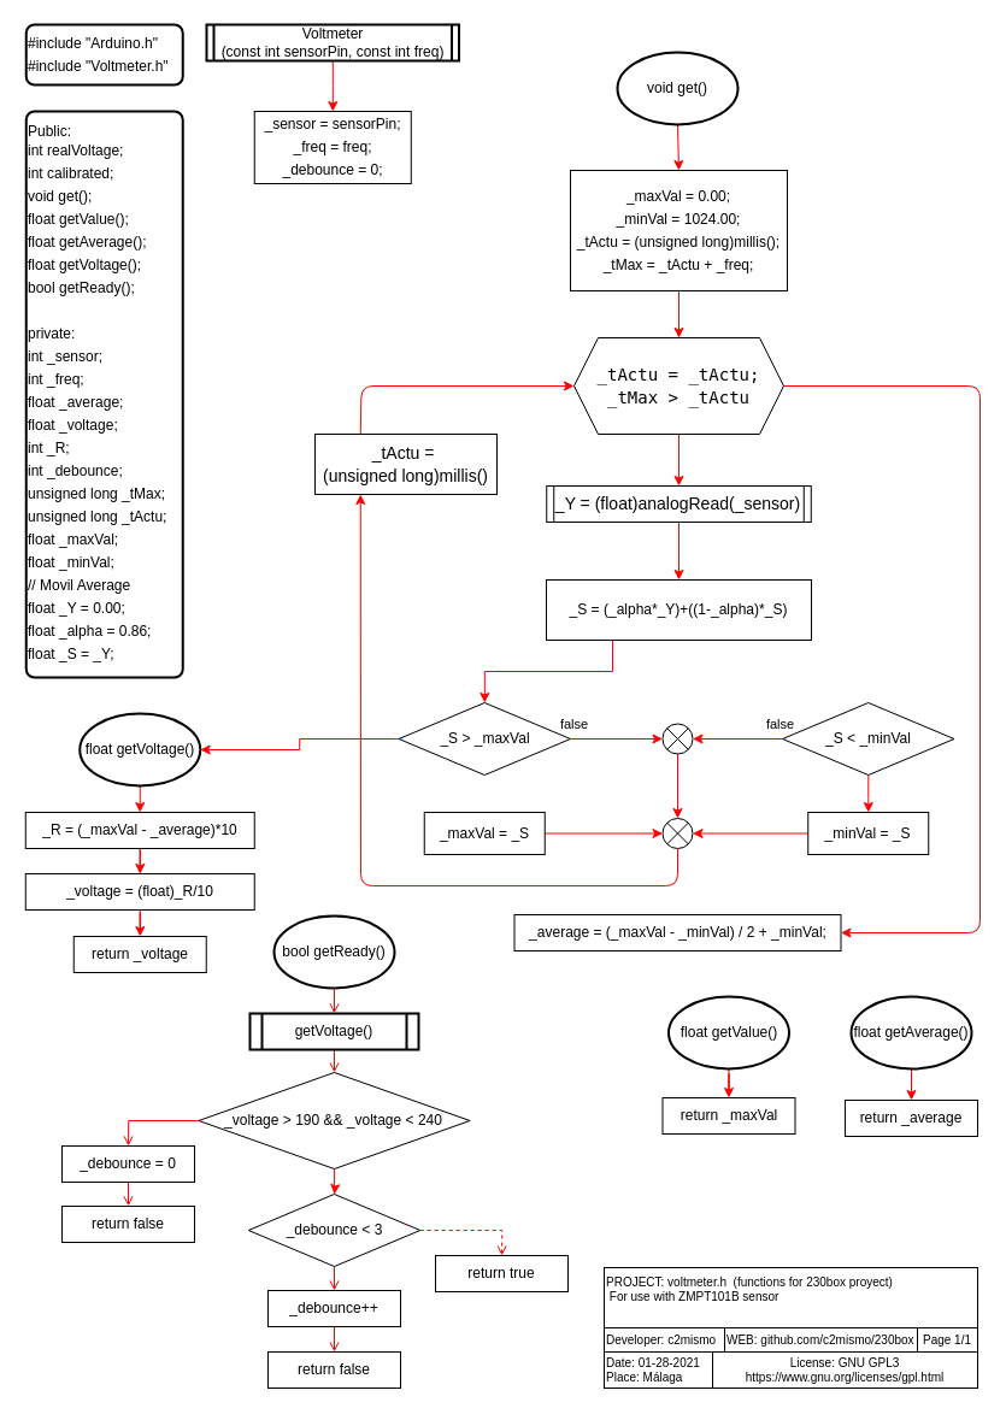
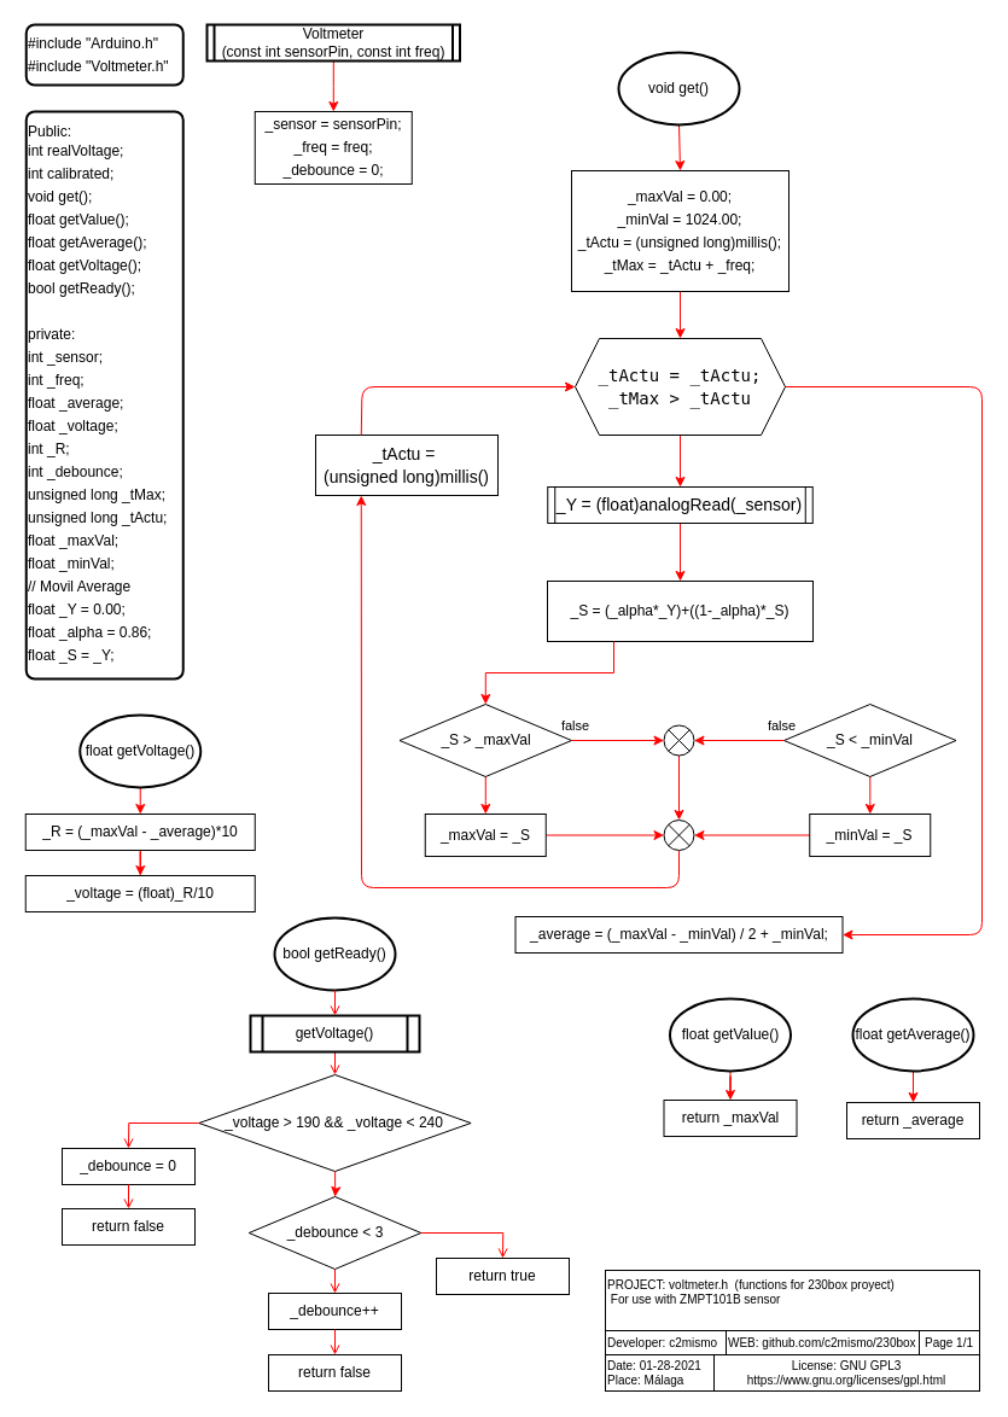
- <mxCell id="19" value="" style="edgeStyle=orthogonalEdgeStyle;rounded=0;orthogonalLoop=1;jettySize=auto;html=1;strokeColor=#FF0000;" parent="1" source="21" target="51" edge="1"><mxGeometry relative="1" as="geometry" /></mxCell>
+ <mxCell id="19" value="" style="edgeStyle=orthogonalEdgeStyle;rounded=0;orthogonalLoop=1;jettySize=auto;html=1;strokeColor=#FF0000;" parent="1" source="21" target="23" edge="1"><mxGeometry relative="1" as="geometry" /></mxCell>
- <mxCell id="46" value="" style="edgeStyle=orthogonalEdgeStyle;rounded=0;orthogonalLoop=1;jettySize=auto;html=1;strokeColor=#FF0000;" parent="1" source="47" target="3" edge="1"><mxGeometry relative="1" as="geometry" /></mxCell>
- <mxCell id="3" value="&lt;div style=&quot;line-height: 19px&quot;&gt;return _voltage&lt;/div&gt;" style="rounded=0;whiteSpace=wrap;html=1;arcSize=14;fontColor=#000000;strokeColor=#000000;strokeWidth=1;fillColor=#FFFFFF;" parent="1" vertex="1"><mxGeometry x="60.75" y="777" width="110" height="30" as="geometry" /></mxCell>
- <mxCell id="65" value="" style="endArrow=open;strokeColor=#FF0000;endFill=1;rounded=0;entryX=0.5;entryY=0;entryDx=0;entryDy=0;exitX=1;exitY=0.5;exitDx=0;exitDy=0;exitPerimeter=0;dashed=1;" parent="1" source="61" target="44" edge="1"><mxGeometry relative="1" as="geometry"><mxPoint x="399.63" y="904" as="sourcePoint" /><mxPoint x="576.25" y="936" as="targetPoint" /><Array as="points"><mxPoint x="416.25" y="1021" /></Array></mxGeometry></mxCell>
+ <mxCell id="65" value="" style="endArrow=open;strokeColor=#FF0000;endFill=1;rounded=0;entryX=0.5;entryY=0;entryDx=0;entryDy=0;exitX=1;exitY=0.5;exitDx=0;exitDy=0;exitPerimeter=0;" parent="1" source="61" target="44" edge="1"><mxGeometry relative="1" as="geometry"><mxPoint x="399.63" y="904" as="sourcePoint" /><mxPoint x="576.25" y="936" as="targetPoint" /><Array as="points"><mxPoint x="416.25" y="1021" /></Array></mxGeometry></mxCell>
